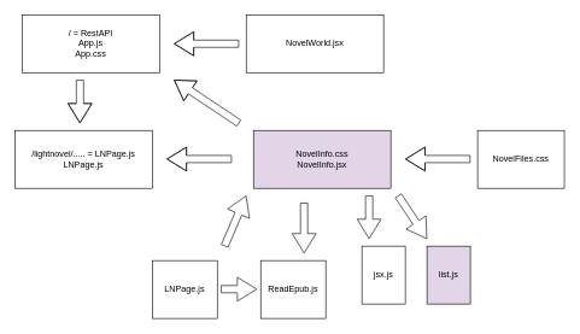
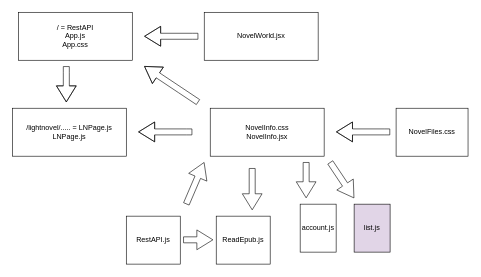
- <mxCell id="8" value="NovelInfo.css&lt;br&gt;NovelInfo.jsx" style="rounded=0;whiteSpace=wrap;html=1;fillColor=#e1d5e7;" parent="1" vertex="1"><mxGeometry x="350" y="180" width="190" height="80" as="geometry" /></mxCell>
+ <mxCell id="8" value="NovelInfo.css&lt;br&gt;NovelInfo.jsx" style="rounded=0;whiteSpace=wrap;html=1;" parent="1" vertex="1"><mxGeometry x="350" y="180" width="190" height="80" as="geometry" /></mxCell>
- <mxCell id="12" value="jsx.js" style="rounded=0;whiteSpace=wrap;html=1;" parent="1" vertex="1"><mxGeometry x="500" y="340" width="60" height="80" as="geometry" /></mxCell>
+ <mxCell id="12" value="account.js" style="rounded=0;whiteSpace=wrap;html=1;" parent="1" vertex="1"><mxGeometry x="500" y="340" width="60" height="80" as="geometry" /></mxCell>
- <mxCell id="16" value="LNPage.js" style="rounded=0;whiteSpace=wrap;html=1;" parent="1" vertex="1"><mxGeometry x="210" y="360" width="90" height="80" as="geometry" /></mxCell>
+ <mxCell id="16" value="RestAPI.js" style="rounded=0;whiteSpace=wrap;html=1;" parent="1" vertex="1"><mxGeometry x="210" y="360" width="90" height="80" as="geometry" /></mxCell>
